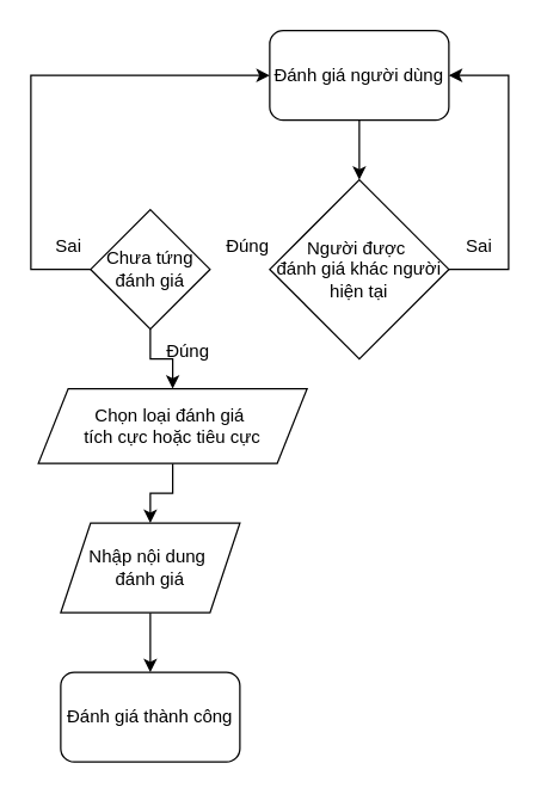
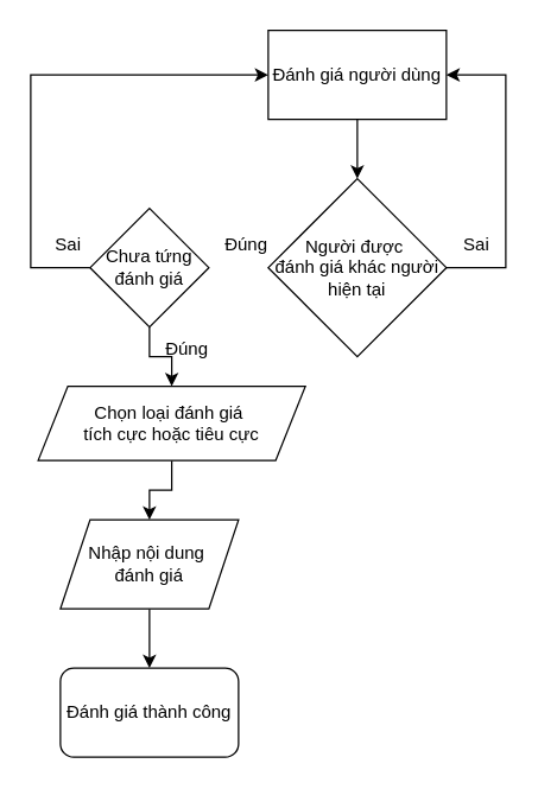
- <mxCell id="3" value="Đánh giá người dùng" style="rounded=1;whiteSpace=wrap;html=1;" vertex="1" parent="1"><mxGeometry x="180" y="20" width="120" height="60" as="geometry" /></mxCell>
+ <mxCell id="3" value="Đánh giá người dùng" style="whiteSpace=wrap;html=1;rounded=0;" vertex="1" parent="1"><mxGeometry x="180" y="20" width="120" height="60" as="geometry" /></mxCell>
